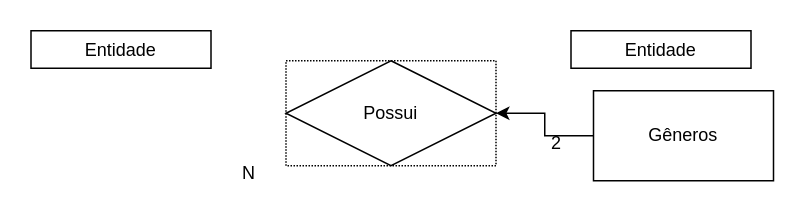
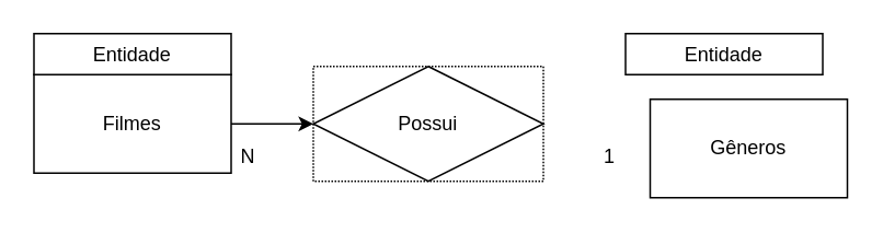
+ <mxCell id="4" value="Filmes" style="whiteSpace=wrap;html=1;" parent="1" vertex="1"><mxGeometry y="45" width="120" height="60" as="geometry" x="20" /></mxCell>
+ <mxCell id="3" style="edgeStyle=orthogonalEdgeStyle;rounded=0;orthogonalLoop=1;jettySize=auto;html=1;" parent="1" source="4" target="7" edge="1"><mxGeometry relative="1" as="geometry" /></mxCell>
- <mxCell id="5" value="" style="edgeStyle=orthogonalEdgeStyle;rounded=0;orthogonalLoop=1;jettySize=auto;html=1;" parent="1" source="6" target="7" edge="1"><mxGeometry relative="1" as="geometry" /></mxCell>
- <mxCell id="8" value="2" style="text;html=1;align=center;verticalAlign=middle;resizable=0;points=[];autosize=1;" parent="1" vertex="1"><mxGeometry x="360" y="85" width="20" height="20" as="geometry" /></mxCell>
+ <mxCell id="8" value="1" style="text;html=1;align=center;verticalAlign=middle;resizable=0;points=[];autosize=1;" parent="1" vertex="1"><mxGeometry x="360" y="85" width="20" height="20" as="geometry" /></mxCell>
- <mxCell id="9" value="N" style="text;html=1;align=center;verticalAlign=middle;resizable=0;points=[];autosize=1;" parent="1" vertex="1"><mxGeometry x="155" y="105" width="20" height="20" as="geometry" /></mxCell>
+ <mxCell id="9" value="N" style="text;html=1;align=center;verticalAlign=middle;resizable=0;points=[];autosize=1;" parent="1" vertex="1"><mxGeometry x="140" y="85" width="20" height="20" as="geometry" /></mxCell>
